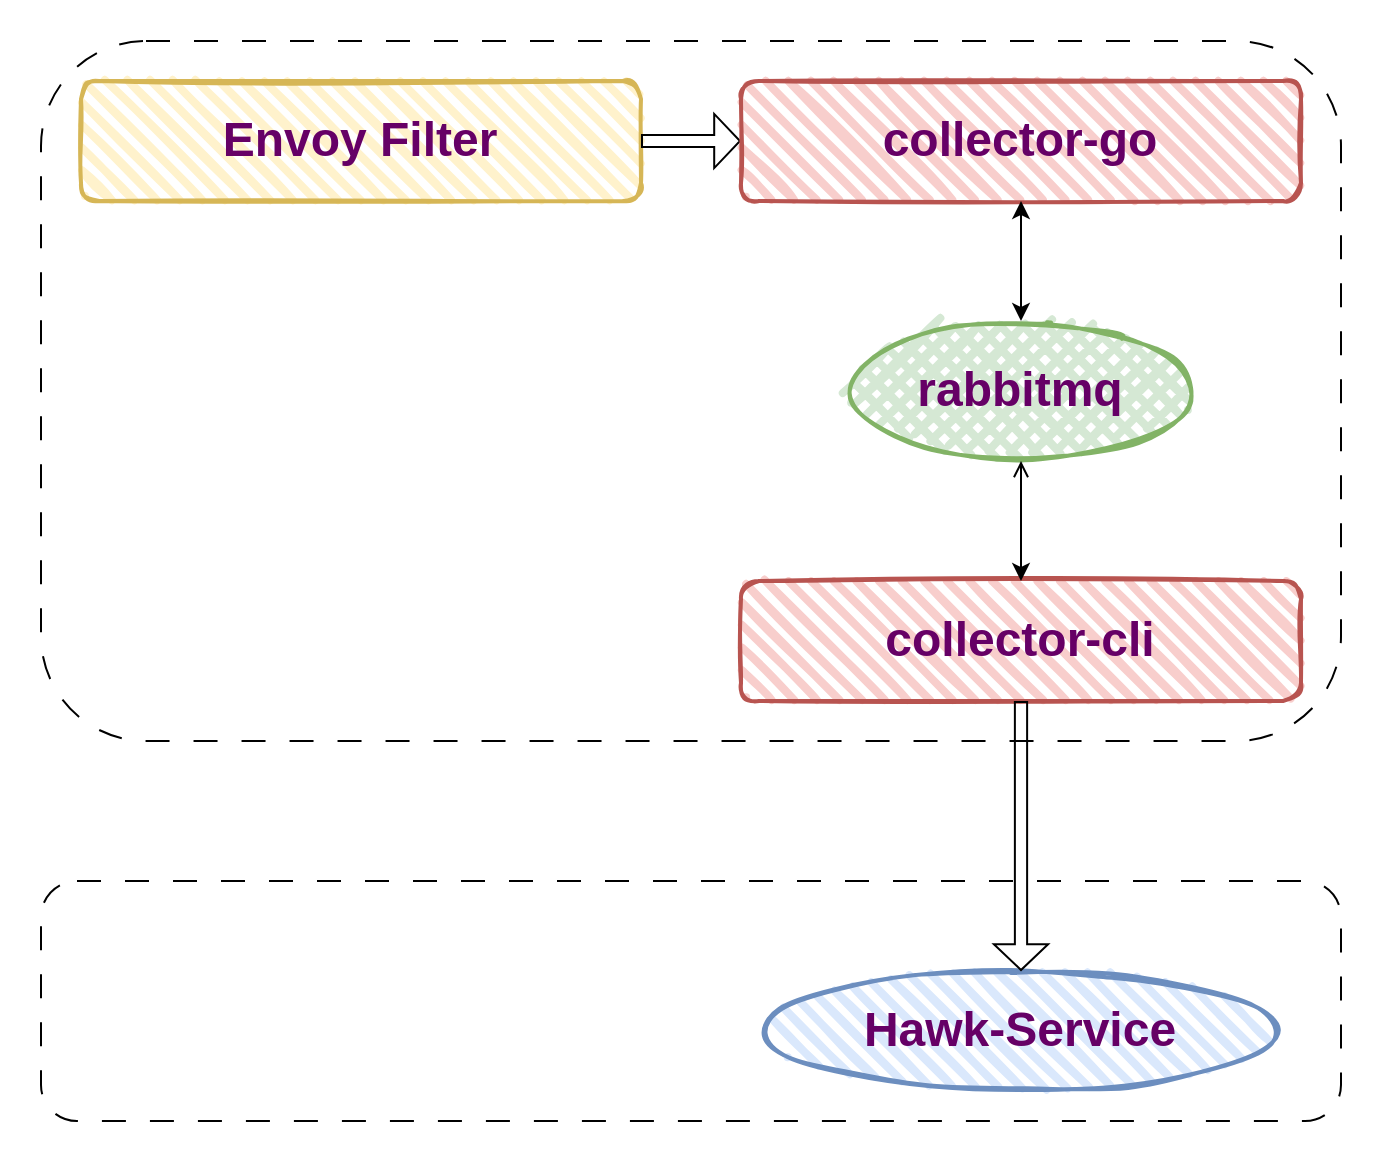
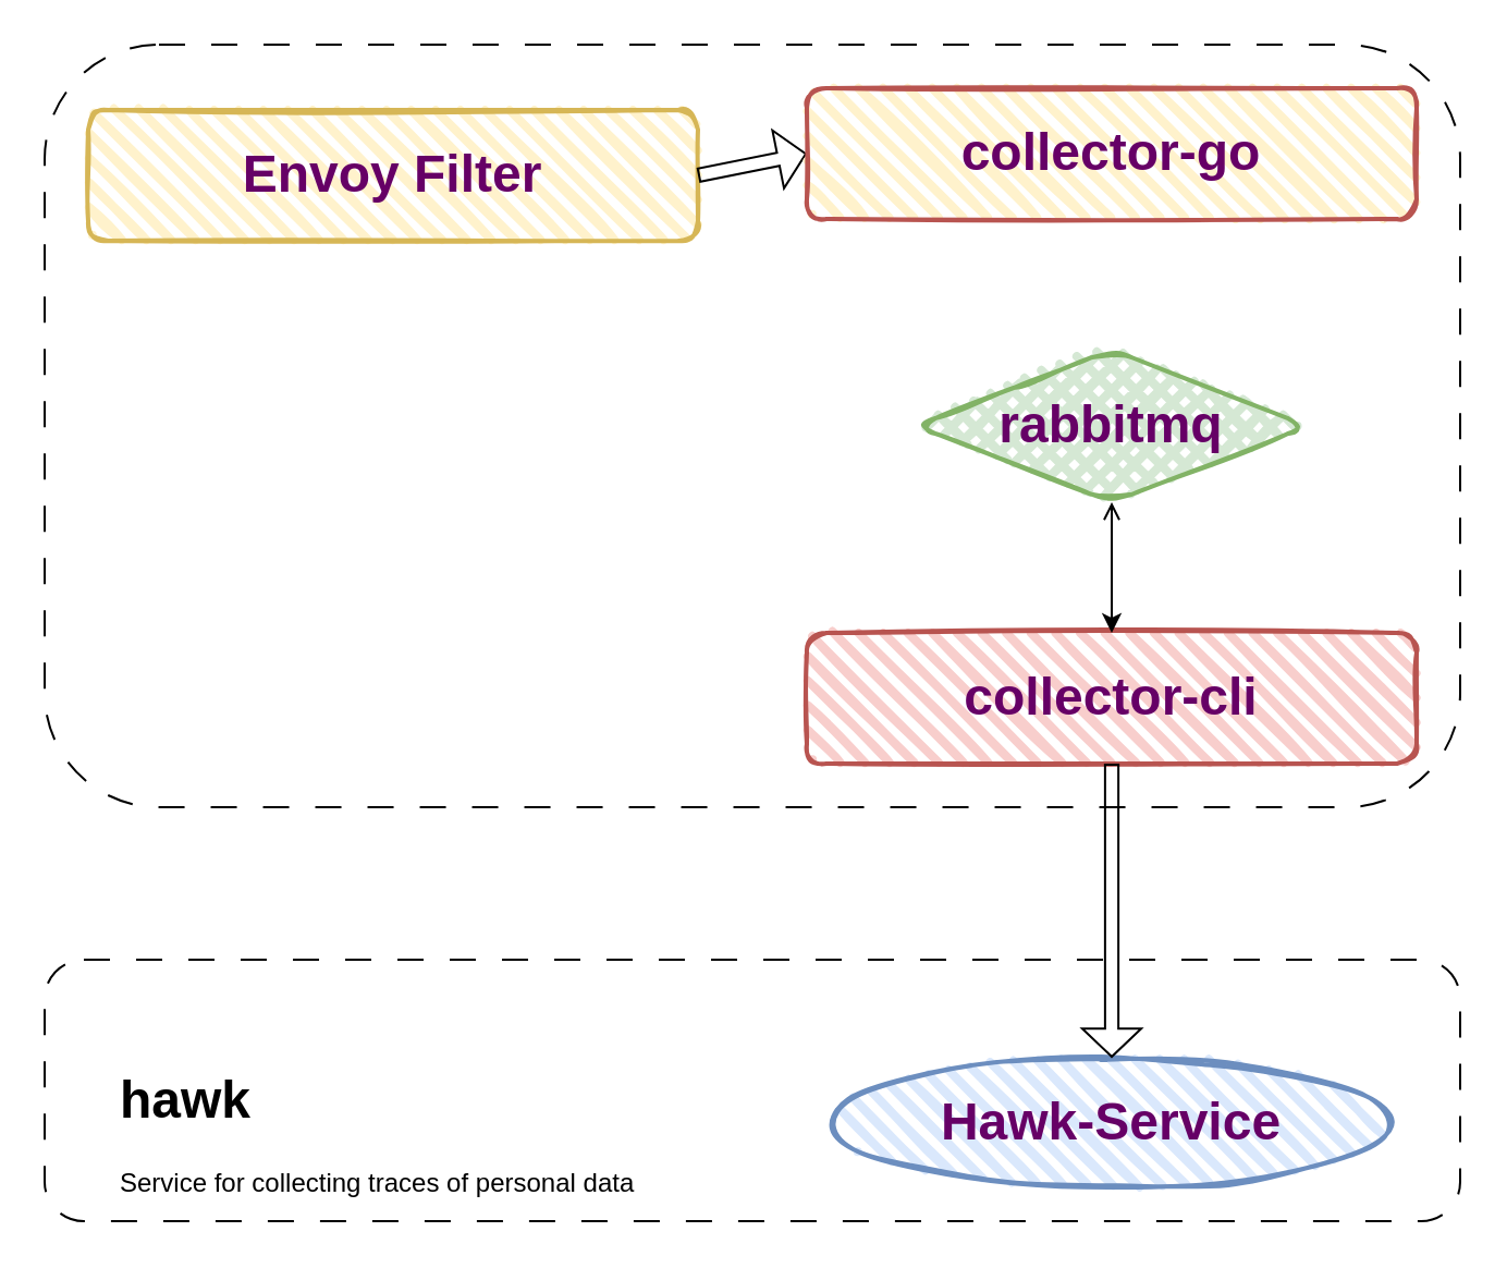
- <mxCell id="3" value="&lt;h1&gt;&lt;font color=&quot;#660066&quot;&gt;Envoy Filter&lt;/font&gt;&lt;/h1&gt;" style="rounded=1;whiteSpace=wrap;html=1;strokeWidth=2;fillWeight=4;hachureGap=8;hachureAngle=45;fillColor=#fff2cc;sketch=1;shadow=0;glass=0;strokeColor=#d6b656;" parent="1" vertex="1"><mxGeometry x="40" y="40" width="280" height="60" as="geometry" /></mxCell>
+ <mxCell id="3" value="&lt;h1&gt;&lt;font color=&quot;#660066&quot;&gt;Envoy Filter&lt;/font&gt;&lt;/h1&gt;" style="rounded=1;whiteSpace=wrap;html=1;strokeWidth=2;fillWeight=4;hachureGap=8;hachureAngle=45;fillColor=#fff2cc;sketch=1;shadow=0;glass=0;strokeColor=#d6b656;" parent="1" vertex="1"><mxGeometry x="40" y="50" width="280" height="60" as="geometry" /></mxCell>
- <mxCell id="5" value="&lt;h1&gt;&lt;font color=&quot;#660066&quot;&gt;collector-go&lt;/font&gt;&lt;/h1&gt;" style="rounded=1;whiteSpace=wrap;html=1;strokeWidth=2;fillWeight=4;hachureGap=8;hachureAngle=45;fillColor=#f8cecc;sketch=1;shadow=0;glass=0;strokeColor=#b85450;" parent="1" vertex="1"><mxGeometry x="370" y="40" width="280" height="60" as="geometry" /></mxCell>
+ <mxCell id="5" value="&lt;h1&gt;&lt;font color=&quot;#660066&quot;&gt;collector-go&lt;/font&gt;&lt;/h1&gt;" style="rounded=1;whiteSpace=wrap;html=1;strokeWidth=2;fillWeight=4;hachureGap=8;hachureAngle=45;fillColor=#fff2cc;sketch=1;shadow=0;glass=0;strokeColor=#b85450;" parent="1" vertex="1"><mxGeometry x="370" y="40" width="280" height="60" as="geometry" /></mxCell>
- <mxCell id="11" value="" style="endArrow=classic;startArrow=classic;html=1;rounded=0;entryX=0.5;entryY=0;entryDx=0;entryDy=0;exitX=0.5;exitY=1;exitDx=0;exitDy=0;" parent="1" source="5" target="6" edge="1"><mxGeometry width="50" height="50" relative="1" as="geometry"><mxPoint x="430" y="290" as="sourcePoint" /><mxPoint x="480" y="240" as="targetPoint" /></mxGeometry></mxCell>
- <mxCell id="6" value="&lt;h1 style=&quot;border-color: var(--border-color);&quot;&gt;&lt;font style=&quot;border-color: var(--border-color);&quot; color=&quot;#660066&quot;&gt;rabbitmq&lt;/font&gt;&lt;/h1&gt;" style="ellipse;whiteSpace=wrap;html=1;strokeWidth=2;fillWeight=4;hachureGap=8;fillStyle=cross-hatch;fillColor=#d5e8d4;sketch=1;strokeColor=#82b366;hachureAngle=45;shadow=0;glass=0;" parent="1" vertex="1"><mxGeometry x="420" y="160" width="180" height="70" as="geometry" /></mxCell>
+ <mxCell id="6" value="&lt;h1 style=&quot;border-color: var(--border-color);&quot;&gt;&lt;font style=&quot;border-color: var(--border-color);&quot; color=&quot;#660066&quot;&gt;rabbitmq&lt;/font&gt;&lt;/h1&gt;" style="rhombus;whiteSpace=wrap;html=1;strokeWidth=2;fillWeight=4;hachureGap=8;fillStyle=cross-hatch;fillColor=#d5e8d4;sketch=1;strokeColor=#82b366;rounded=1;hachureAngle=45;shadow=0;glass=0;" parent="1" vertex="1"><mxGeometry x="420" y="160" width="180" height="70" as="geometry" /></mxCell>
+ <mxCell id="13" value="&lt;h1&gt;hawk&lt;/h1&gt;&lt;p&gt;Service for collecting traces of personal data&amp;nbsp;&lt;/p&gt;" style="text;html=1;strokeColor=none;fillColor=none;spacing=5;spacingTop=-20;whiteSpace=wrap;overflow=hidden;rounded=0;" parent="1" vertex="1"><mxGeometry x="50" y="485" width="280" height="65" as="geometry" /></mxCell>
